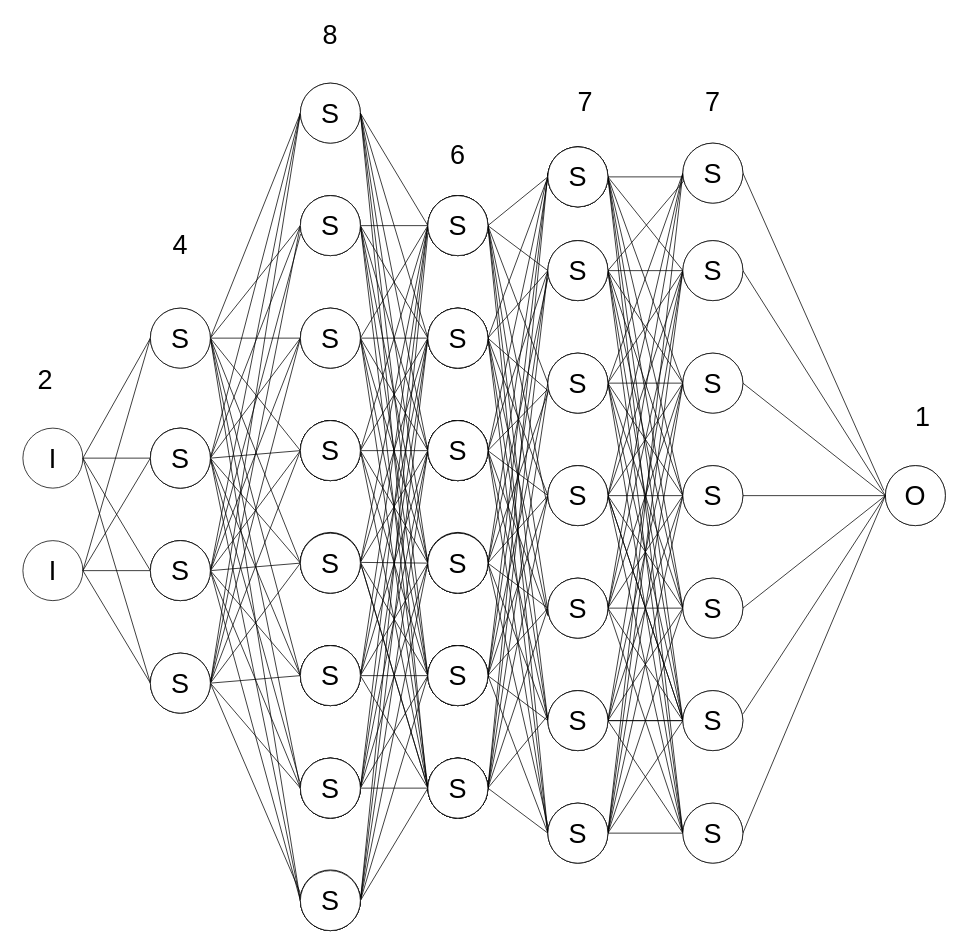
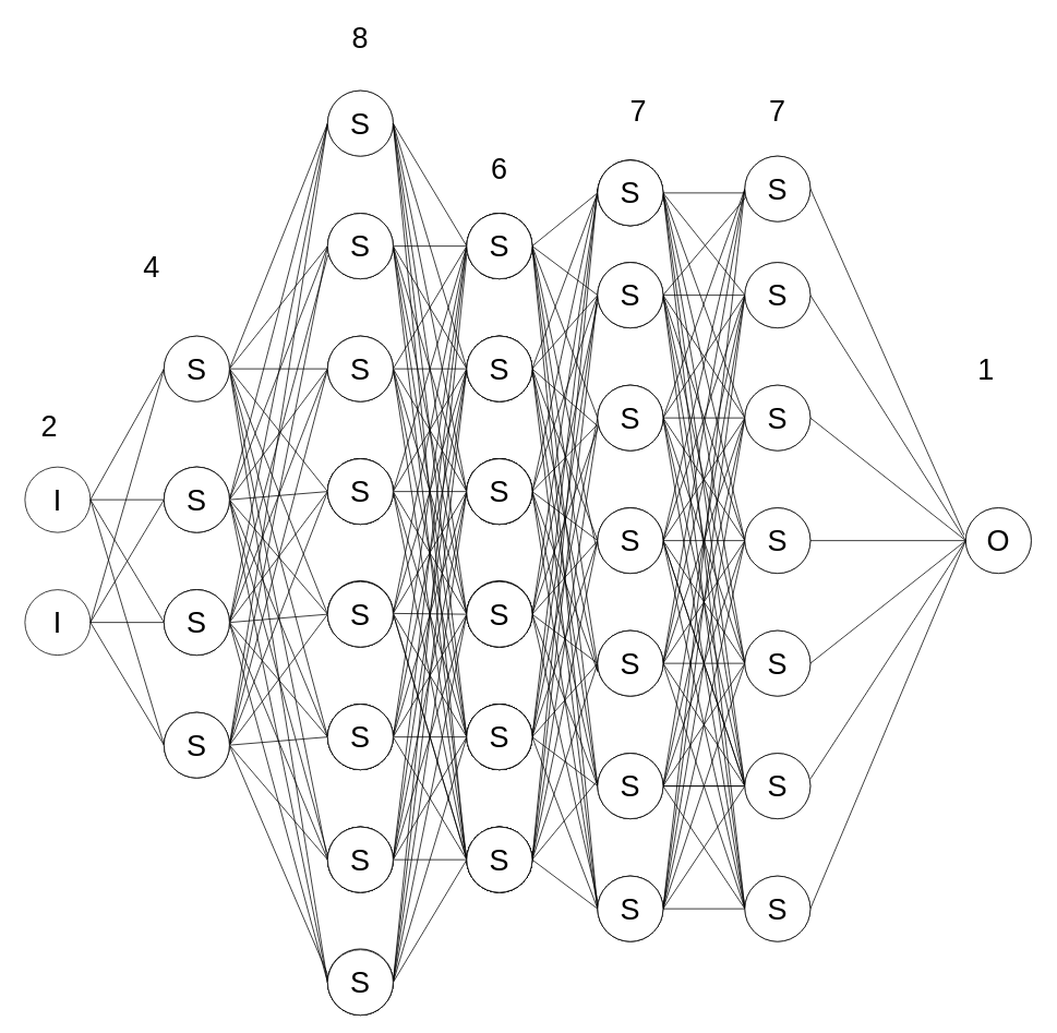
- <mxCell id="250" value="&lt;font style=&quot;font-size: 36px&quot;&gt;4&lt;/font&gt;" style="text;html=1;strokeColor=none;fillColor=none;align=center;verticalAlign=middle;whiteSpace=wrap;rounded=0;" vertex="1" parent="1"><mxGeometry x="200" y="300" width="80" height="50" as="geometry" /></mxCell>
+ <mxCell id="250" value="&lt;font style=&quot;font-size: 36px&quot;&gt;4&lt;/font&gt;" style="text;html=1;strokeColor=none;fillColor=none;align=center;verticalAlign=middle;whiteSpace=wrap;rounded=0;" vertex="1" parent="1"><mxGeometry x="145" y="300" width="80" height="50" as="geometry" /></mxCell>
- <mxCell id="256" value="&lt;span style=&quot;font-size: 36px&quot;&gt;2&lt;/span&gt;" style="text;html=1;strokeColor=none;fillColor=none;align=center;verticalAlign=middle;whiteSpace=wrap;rounded=0;" vertex="1" parent="1"><mxGeometry x="20" y="480" width="80" height="50" as="geometry" /></mxCell>
+ <mxCell id="256" value="&lt;span style=&quot;font-size: 36px&quot;&gt;2&lt;/span&gt;" style="text;html=1;strokeColor=none;fillColor=none;align=center;verticalAlign=middle;whiteSpace=wrap;rounded=0;" vertex="1" parent="1"><mxGeometry x="20" y="495" width="80" height="50" as="geometry" /></mxCell>
- <mxCell id="255" value="&lt;span style=&quot;font-size: 36px&quot;&gt;1&lt;/span&gt;" style="text;html=1;strokeColor=none;fillColor=none;align=center;verticalAlign=middle;whiteSpace=wrap;rounded=0;" vertex="1" parent="1"><mxGeometry x="1190" y="530" width="80" height="50" as="geometry" /></mxCell>
+ <mxCell id="255" value="&lt;span style=&quot;font-size: 36px&quot;&gt;1&lt;/span&gt;" style="text;html=1;strokeColor=none;fillColor=none;align=center;verticalAlign=middle;whiteSpace=wrap;rounded=0;" vertex="1" parent="1"><mxGeometry x="1165" y="425" width="80" height="50" as="geometry" /></mxCell>
